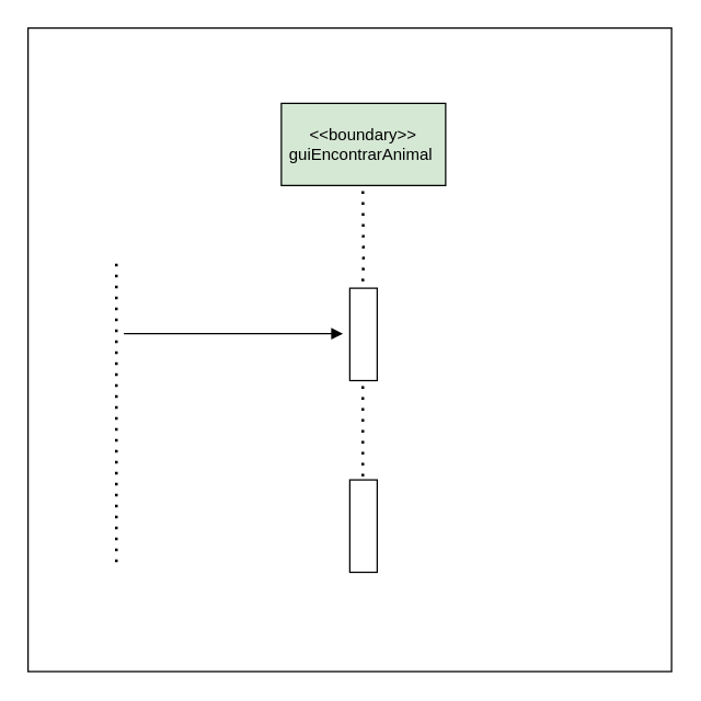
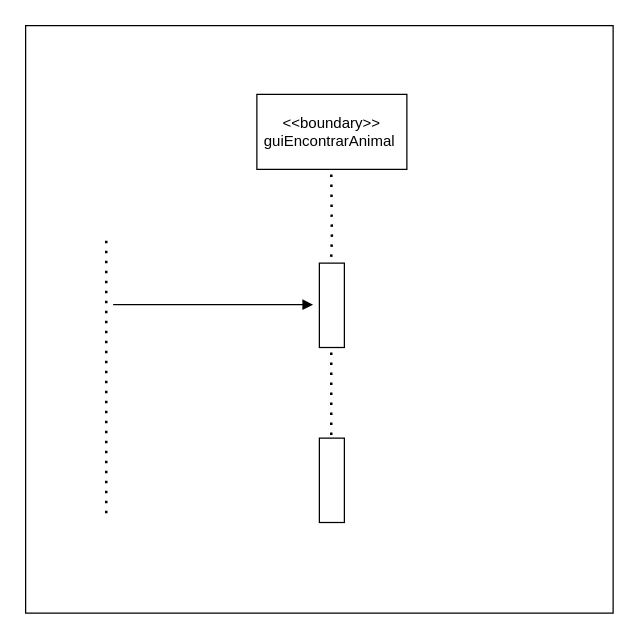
- <mxCell id="3" value="&amp;lt;&amp;lt;boundary&amp;gt;&amp;gt; guiEncontrarAnimal&amp;nbsp;" style="rounded=0;whiteSpace=wrap;html=1;fillColor=#d5e8d4;" vertex="1" parent="1"><mxGeometry x="205" y="75" width="120" height="60" as="geometry" /></mxCell>
+ <mxCell id="3" value="&amp;lt;&amp;lt;boundary&amp;gt;&amp;gt; guiEncontrarAnimal&amp;nbsp;" style="rounded=0;whiteSpace=wrap;html=1;" vertex="1" parent="1"><mxGeometry x="205" y="75" width="120" height="60" as="geometry" /></mxCell>
